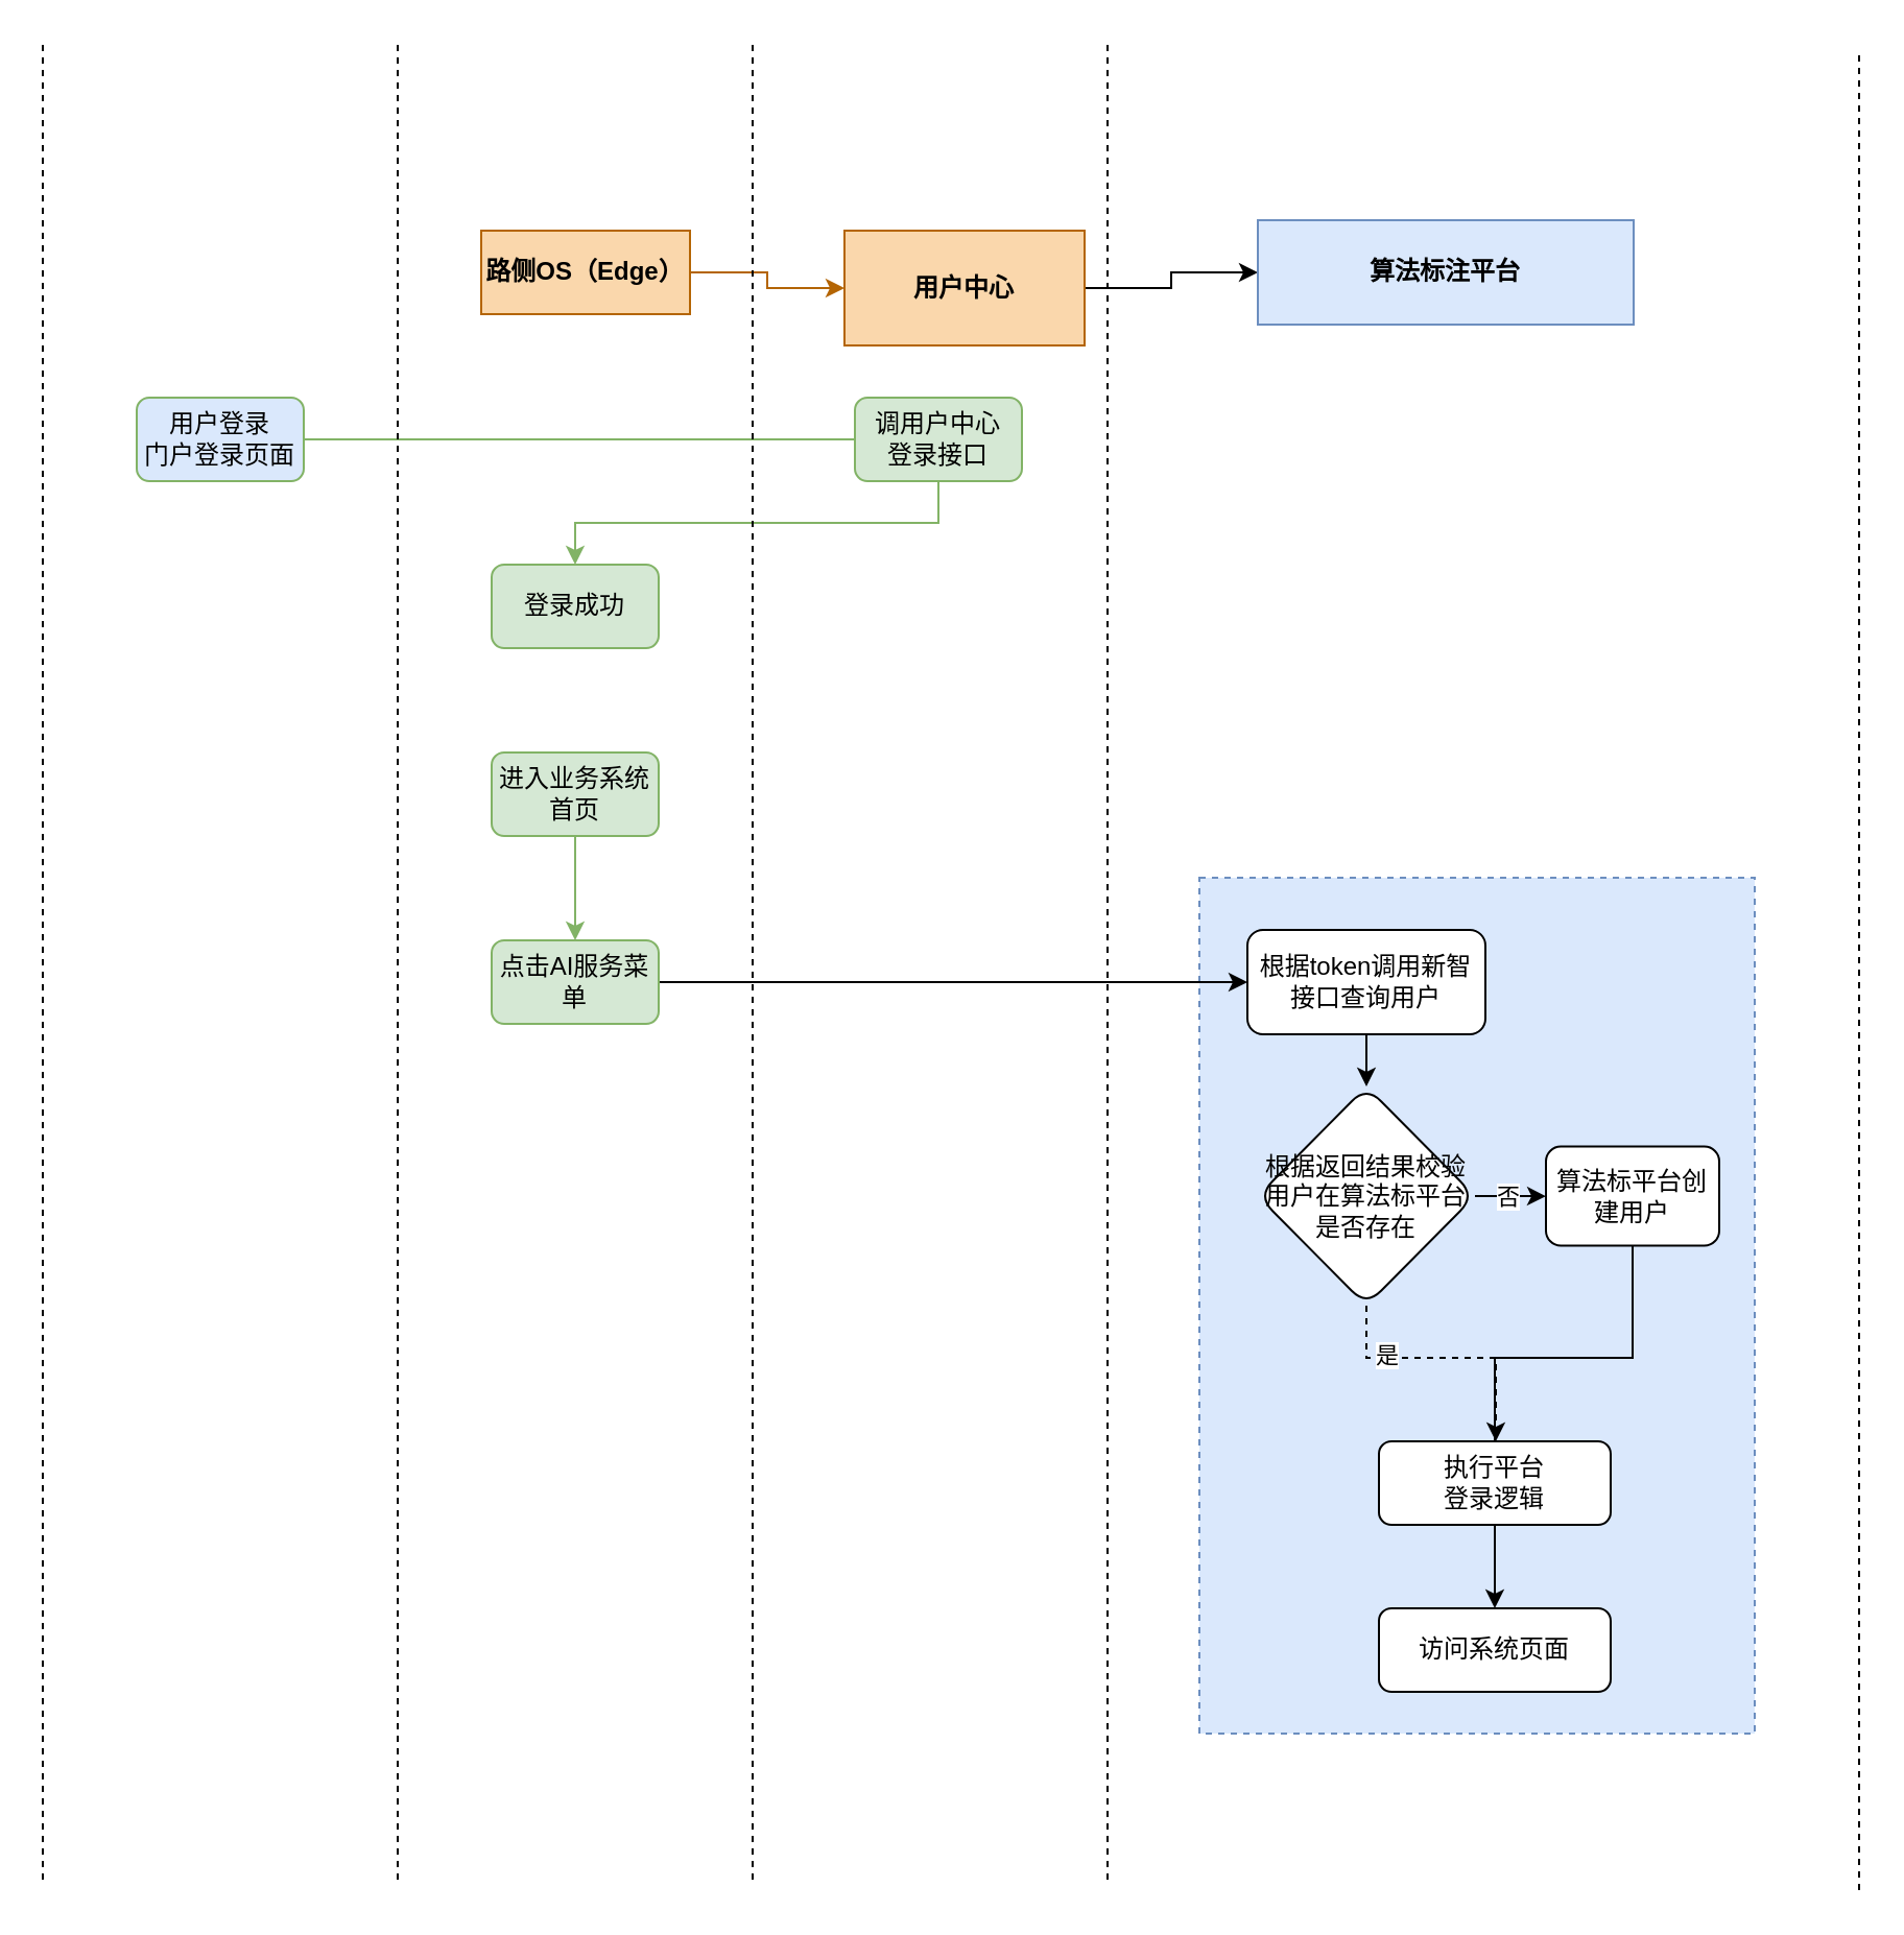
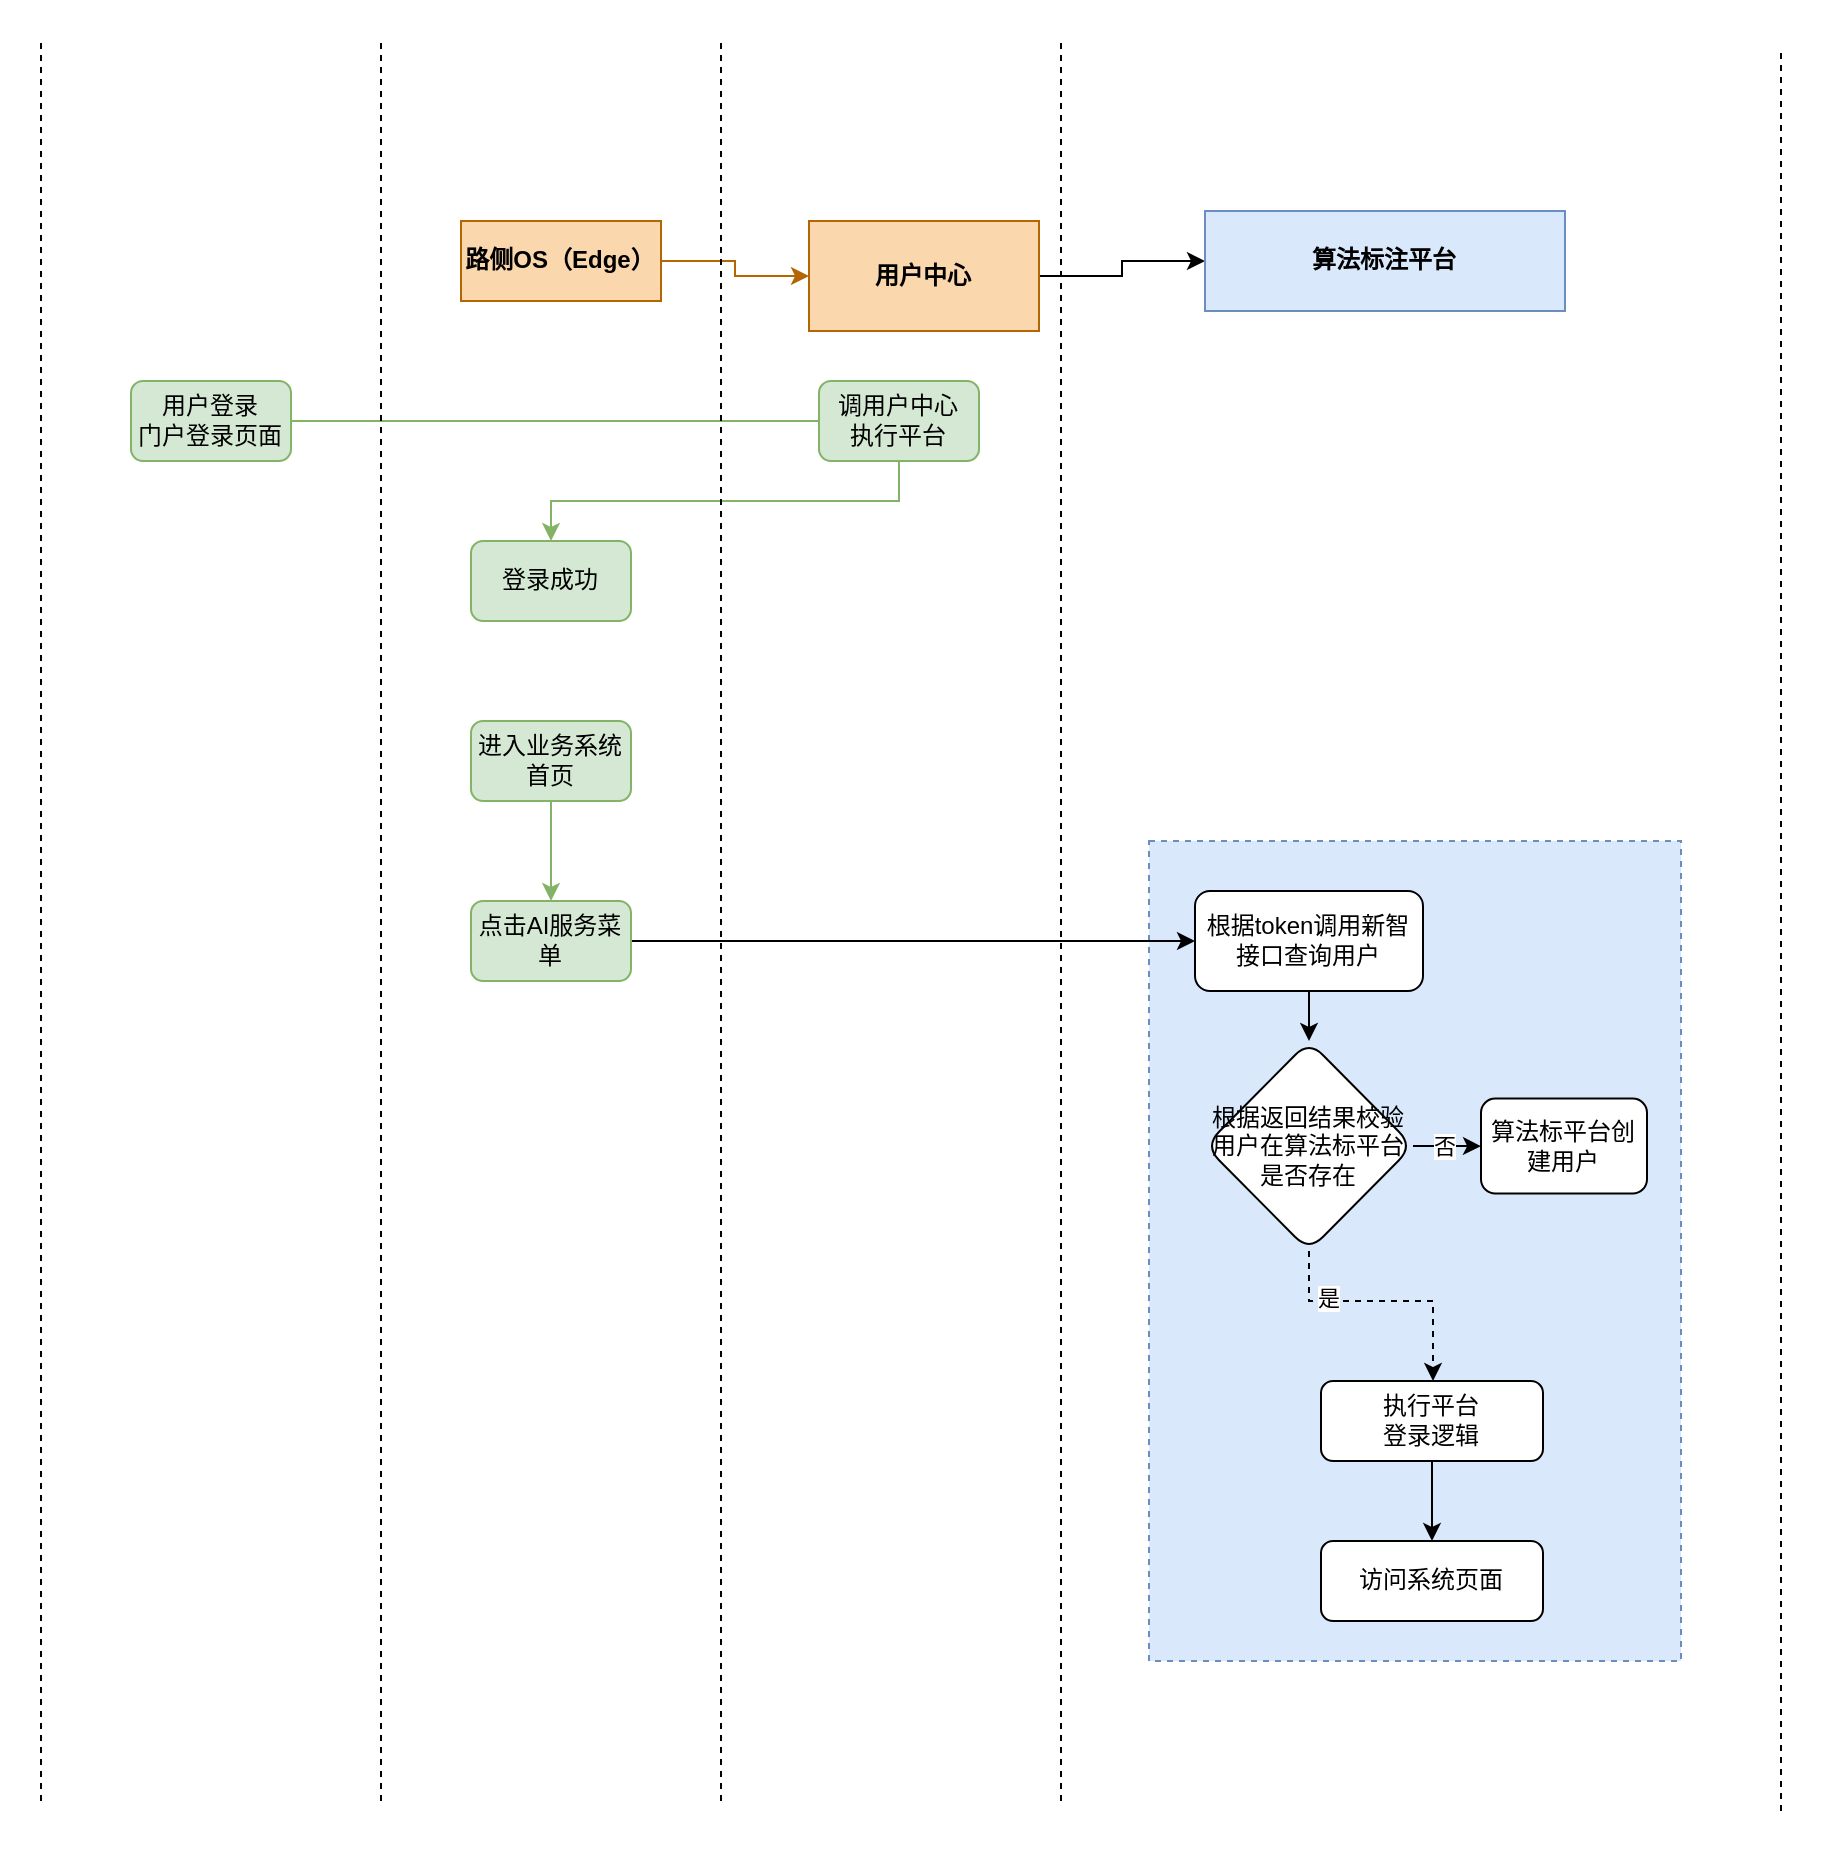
- <mxCell id="9" value="用户登录&lt;br&gt;门户登录页面" style="rounded=1;whiteSpace=wrap;html=1;fillColor=#dae8fc;strokeColor=#82b366;" parent="1" vertex="1"><mxGeometry x="65" y="190" width="80" height="40" as="geometry" /></mxCell>
+ <mxCell id="9" value="用户登录&lt;br&gt;门户登录页面" style="rounded=1;whiteSpace=wrap;html=1;fillColor=#d5e8d4;strokeColor=#82b366;" parent="1" vertex="1"><mxGeometry x="65" y="190" width="80" height="40" as="geometry" /></mxCell>
- <mxCell id="11" value="调用户中心&lt;br&gt;登录接口" style="rounded=1;whiteSpace=wrap;html=1;fillColor=#d5e8d4;strokeColor=#82b366;" parent="1" vertex="1"><mxGeometry x="409" y="190" width="80" height="40" as="geometry" /></mxCell>
+ <mxCell id="11" value="调用户中心&lt;br&gt;执行平台" style="rounded=1;whiteSpace=wrap;html=1;fillColor=#d5e8d4;strokeColor=#82b366;" parent="1" vertex="1"><mxGeometry x="409" y="190" width="80" height="40" as="geometry" /></mxCell>
- <mxCell id="24" style="edgeStyle=orthogonalEdgeStyle;rounded=0;orthogonalLoop=1;jettySize=auto;html=1;exitX=0.5;exitY=1;exitDx=0;exitDy=0;entryX=0.5;entryY=0;entryDx=0;entryDy=0;endArrow=none;endFill=0;" parent="1" source="25" target="27" edge="1"><mxGeometry relative="1" as="geometry"><Array as="points"><mxPoint x="769" y="650" /><mxPoint x="709" y="650" /></Array></mxGeometry></mxCell>
